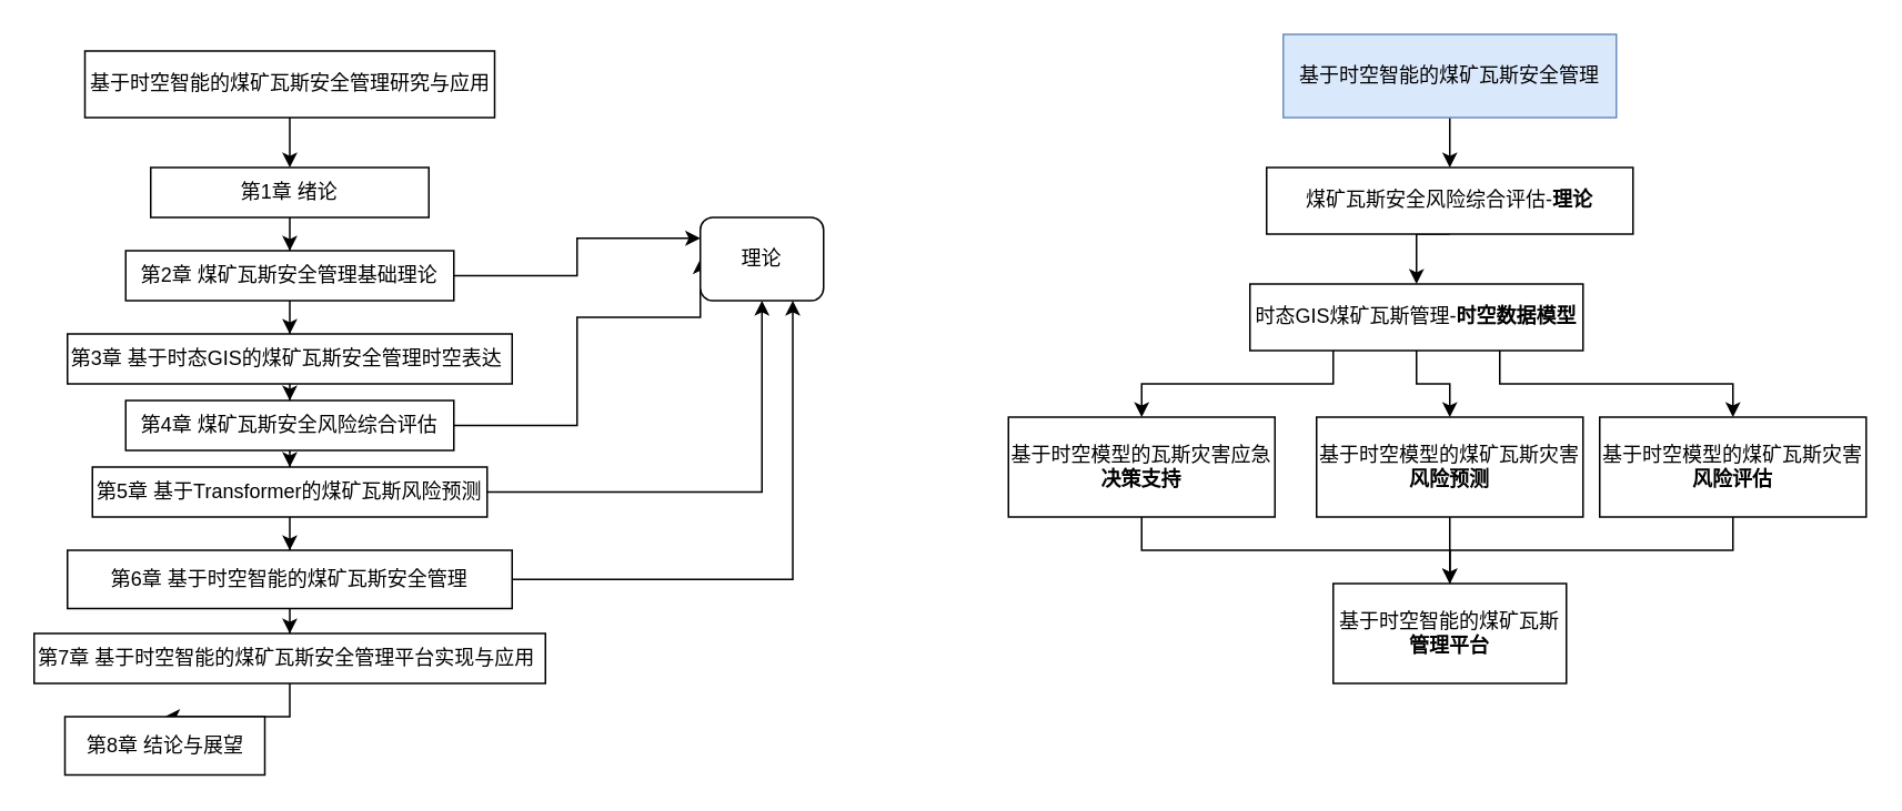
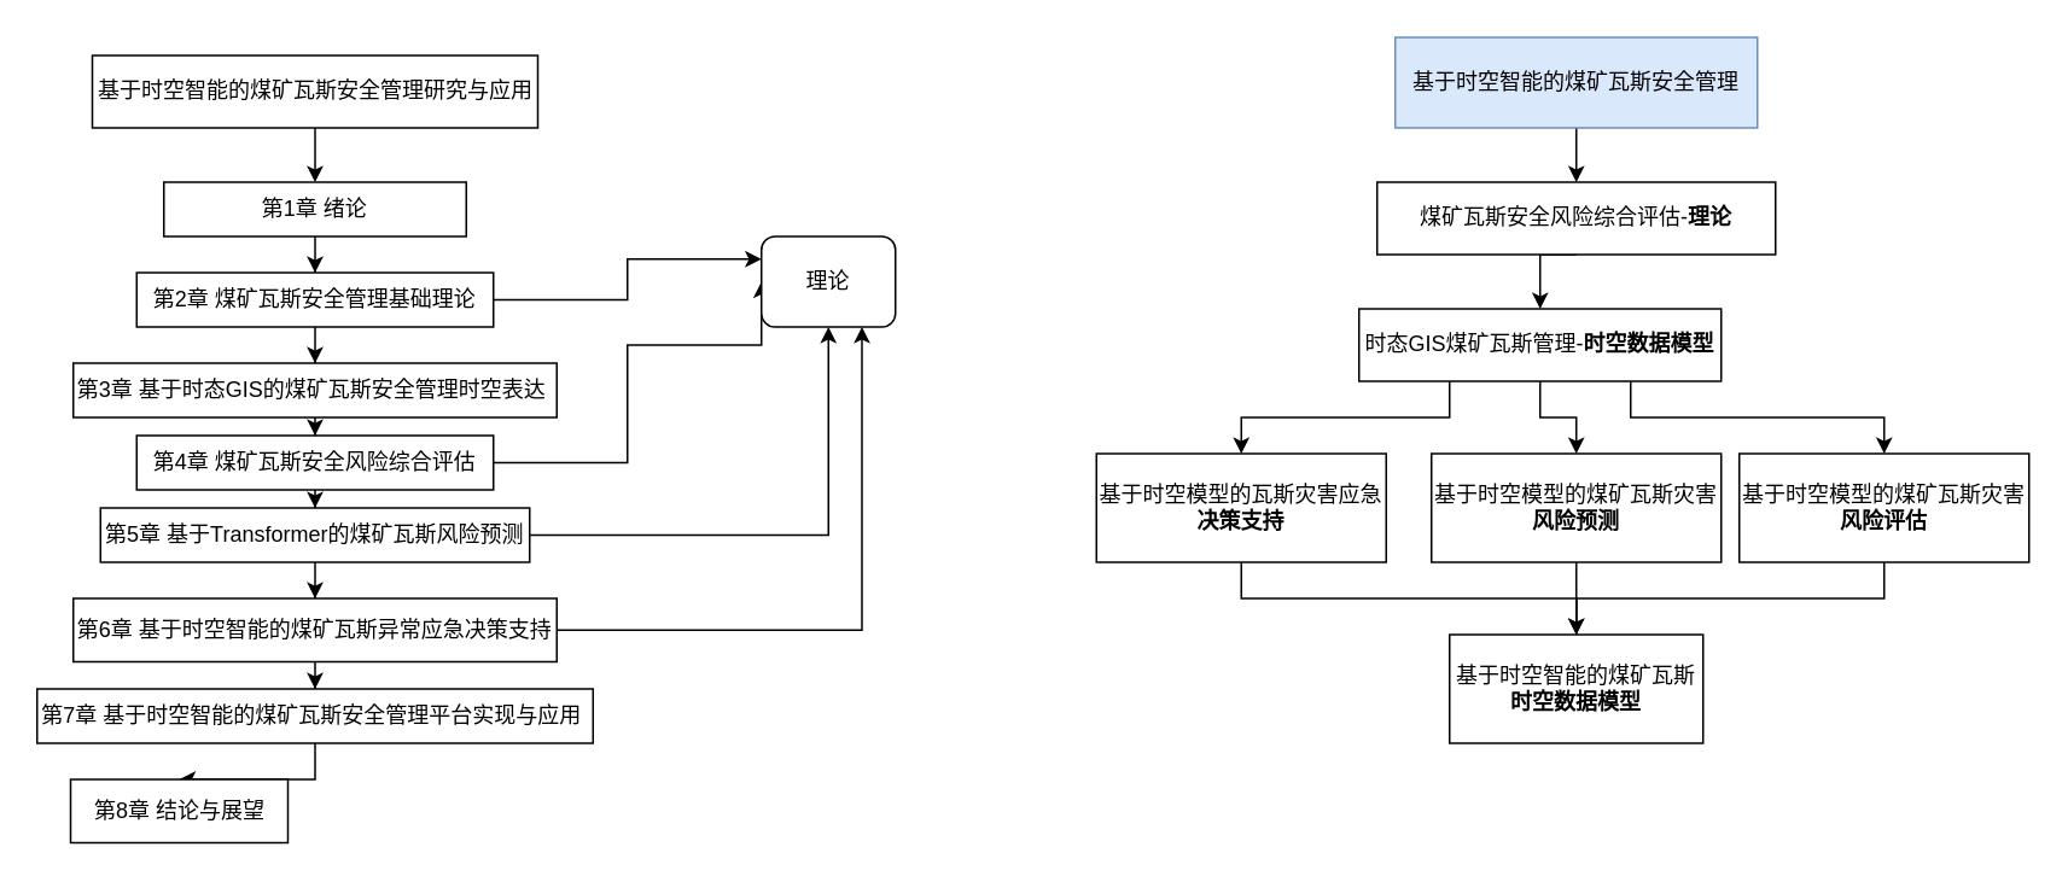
- <mxCell id="34" value="第6章&lt;span&gt; &lt;/span&gt;基于时空智能的煤矿瓦斯安全管理" style="whiteSpace=wrap;html=1;rounded=0;" vertex="1" parent="1"><mxGeometry x="40" y="330" width="267" height="35" as="geometry" /></mxCell>
+ <mxCell id="34" value="第6章&lt;span&gt; &lt;/span&gt;基于时空智能的煤矿瓦斯异常应急决策支持" style="whiteSpace=wrap;html=1;rounded=0;" vertex="1" parent="1"><mxGeometry x="40" y="330" width="267" height="35" as="geometry" /></mxCell>
- <mxCell id="16" value="基于时空智能的煤矿瓦斯&lt;b&gt;管理平台&lt;/b&gt;" style="rounded=0;whiteSpace=wrap;html=1;" vertex="1" parent="1"><mxGeometry x="800" y="350" width="140" height="60" as="geometry" /></mxCell>
+ <mxCell id="16" value="基于时空智能的煤矿瓦斯&lt;b&gt;时空数据模型&lt;/b&gt;" style="rounded=0;whiteSpace=wrap;html=1;" vertex="1" parent="1"><mxGeometry x="800" y="350" width="140" height="60" as="geometry" /></mxCell>
